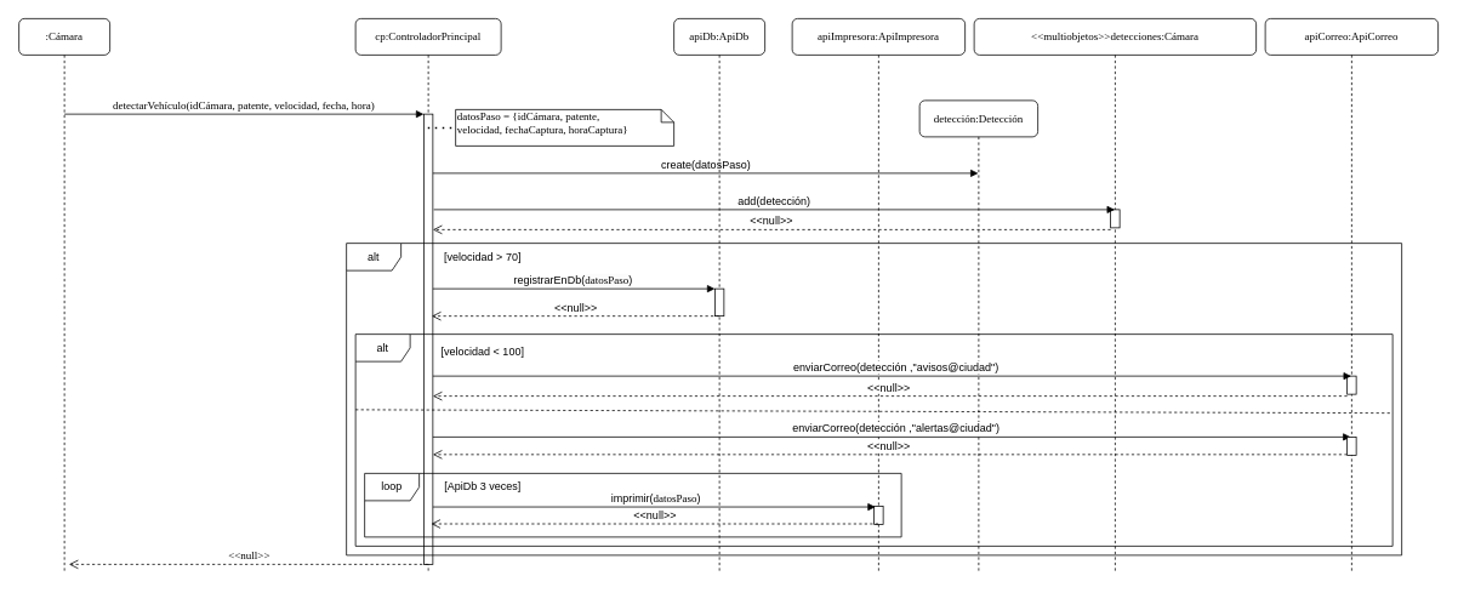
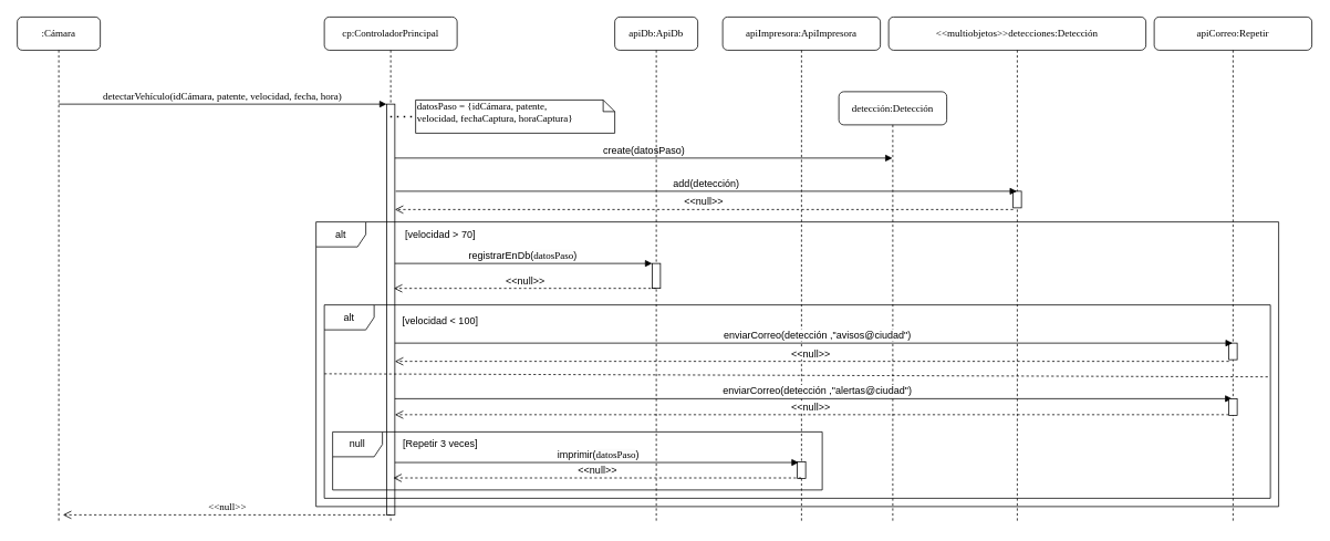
- <mxCell id="25" value="&amp;lt;&amp;lt;multiobjetos&amp;gt;&amp;gt;detecciones:Cámara" style="shape=umlLifeline;perimeter=lifelinePerimeter;whiteSpace=wrap;html=1;container=1;collapsible=0;recursiveResize=0;outlineConnect=0;rounded=1;shadow=0;comic=0;labelBackgroundColor=none;strokeWidth=1;fontFamily=Verdana;fontSize=12;align=center;" vertex="1" parent="1"><mxGeometry x="1070" y="20" width="310" height="610" as="geometry" /></mxCell>
+ <mxCell id="25" value="&amp;lt;&amp;lt;multiobjetos&amp;gt;&amp;gt;detecciones:Detección" style="shape=umlLifeline;perimeter=lifelinePerimeter;whiteSpace=wrap;html=1;container=1;collapsible=0;recursiveResize=0;outlineConnect=0;rounded=1;shadow=0;comic=0;labelBackgroundColor=none;strokeWidth=1;fontFamily=Verdana;fontSize=12;align=center;" vertex="1" parent="1"><mxGeometry x="1070" y="20" width="310" height="610" as="geometry" /></mxCell>
- <mxCell id="32" value="apiCorreo:ApiCorreo" style="shape=umlLifeline;perimeter=lifelinePerimeter;whiteSpace=wrap;html=1;container=1;collapsible=0;recursiveResize=0;outlineConnect=0;rounded=1;shadow=0;comic=0;labelBackgroundColor=none;strokeWidth=1;fontFamily=Verdana;fontSize=12;align=center;" vertex="1" parent="1"><mxGeometry x="1390" y="20" width="190" height="610" as="geometry" /></mxCell>
+ <mxCell id="32" value="apiCorreo:Repetir" style="shape=umlLifeline;perimeter=lifelinePerimeter;whiteSpace=wrap;html=1;container=1;collapsible=0;recursiveResize=0;outlineConnect=0;rounded=1;shadow=0;comic=0;labelBackgroundColor=none;strokeWidth=1;fontFamily=Verdana;fontSize=12;align=center;" vertex="1" parent="1"><mxGeometry x="1390" y="20" width="190" height="610" as="geometry" /></mxCell>
- <mxCell id="21" value="loop" style="shape=umlFrame;whiteSpace=wrap;html=1;pointerEvents=0;" vertex="1" parent="1"><mxGeometry x="400" y="520" width="590" height="70" as="geometry" /></mxCell>
+ <mxCell id="21" value="null" style="shape=umlFrame;whiteSpace=wrap;html=1;pointerEvents=0;" vertex="1" parent="1"><mxGeometry x="400" y="520" width="590" height="70" as="geometry" /></mxCell>
- <mxCell id="22" value="[ApiDb 3 veces]" style="text;html=1;strokeColor=none;fillColor=none;align=center;verticalAlign=middle;whiteSpace=wrap;rounded=0;" vertex="1" parent="1"><mxGeometry x="480" y="520" width="100" height="30" as="geometry" /></mxCell>
+ <mxCell id="22" value="[Repetir 3 veces]" style="text;html=1;strokeColor=none;fillColor=none;align=center;verticalAlign=middle;whiteSpace=wrap;rounded=0;" vertex="1" parent="1"><mxGeometry x="480" y="520" width="100" height="30" as="geometry" /></mxCell>
